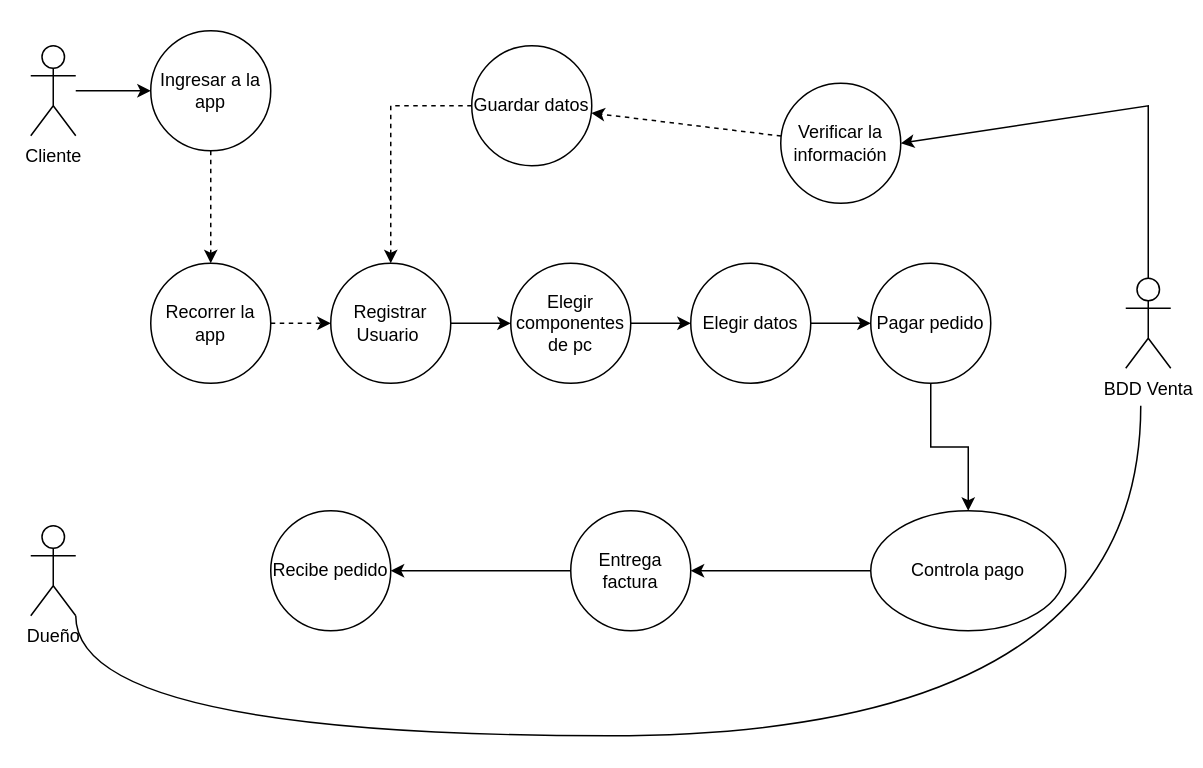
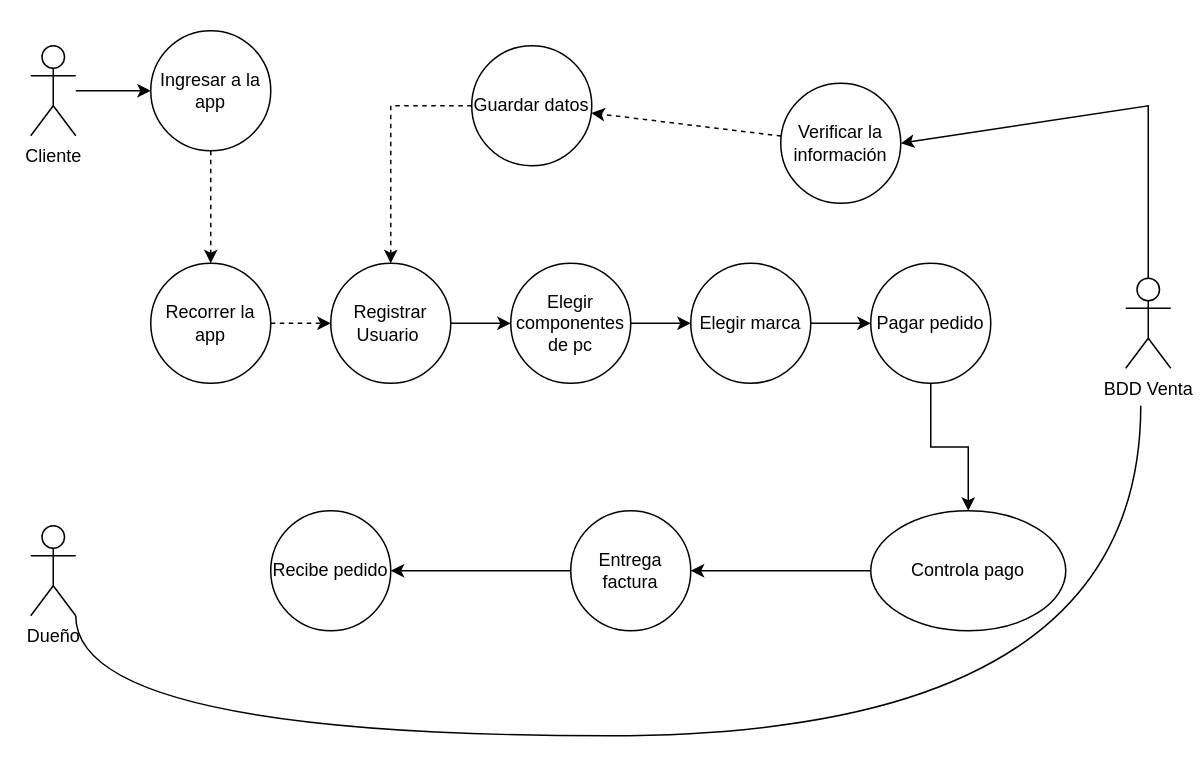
- <mxCell id="16" value="Elegir datos" style="ellipse;whiteSpace=wrap;html=1;aspect=fixed;" vertex="1" parent="1"><mxGeometry x="460" y="175" width="80" height="80" as="geometry" /></mxCell>
+ <mxCell id="16" value="Elegir marca" style="ellipse;whiteSpace=wrap;html=1;aspect=fixed;" vertex="1" parent="1"><mxGeometry x="460" y="175" width="80" height="80" as="geometry" /></mxCell>
